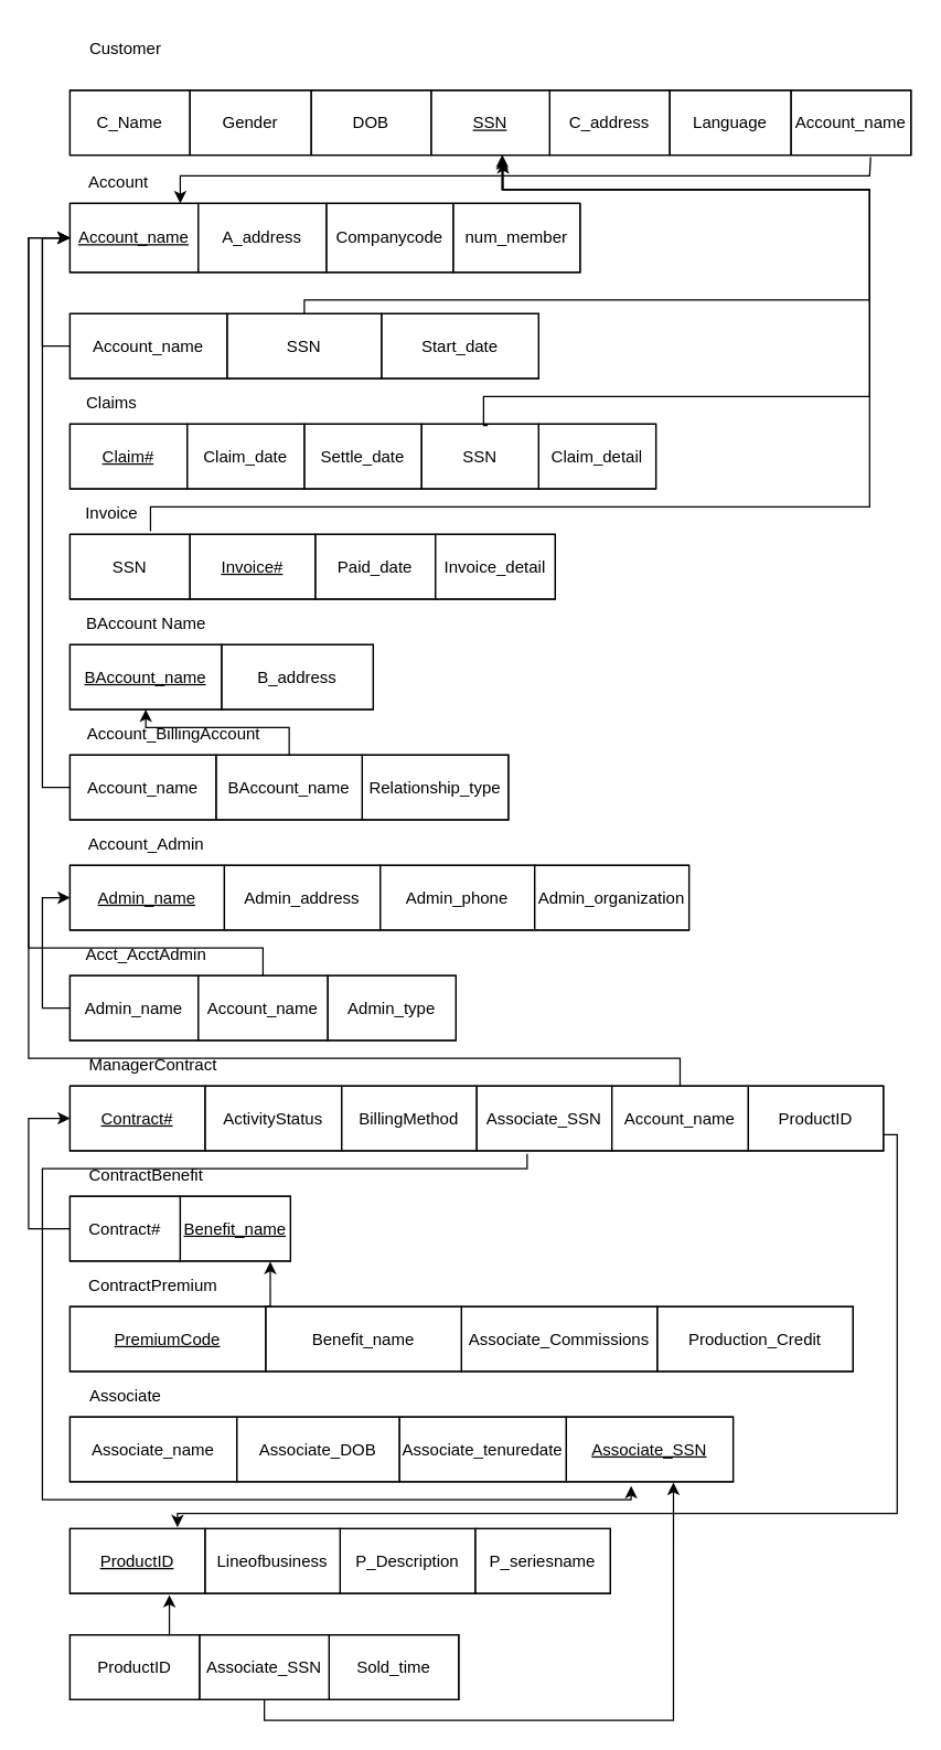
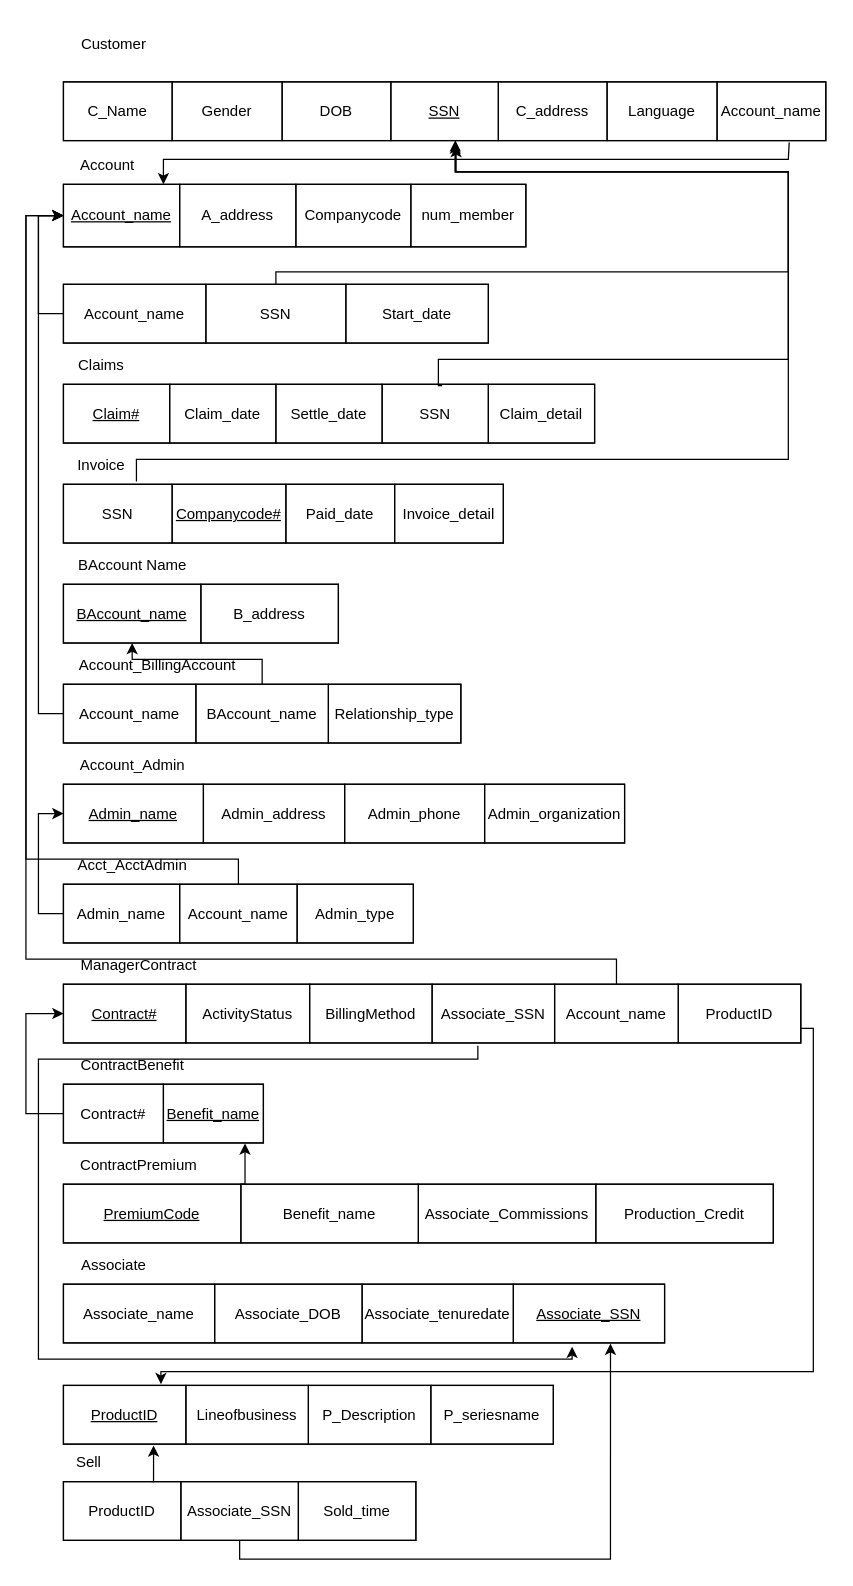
- <mxCell id="35" value="&lt;u&gt;Invoice#&lt;/u&gt;" style="connectable=0;recursiveResize=0;strokeColor=inherit;fillColor=none;align=center;whiteSpace=wrap;html=1;" parent="33" vertex="1"><mxGeometry x="87" width="91" height="47" as="geometry"><mxRectangle width="91" height="47" as="alternateBounds" /></mxGeometry></mxCell>
+ <mxCell id="35" value="&lt;u&gt;Companycode#&lt;/u&gt;" style="connectable=0;recursiveResize=0;strokeColor=inherit;fillColor=none;align=center;whiteSpace=wrap;html=1;" parent="33" vertex="1"><mxGeometry x="87" width="91" height="47" as="geometry"><mxRectangle width="91" height="47" as="alternateBounds" /></mxGeometry></mxCell>
+ <mxCell id="102" value="Sell" style="text;html=1;align=center;verticalAlign=middle;resizable=0;points=[];autosize=1;strokeColor=none;fillColor=none;fontSize=12;fontFamily=Helvetica;fontColor=default;" parent="1" vertex="1"><mxGeometry x="50" y="1155" width="40" height="30" as="geometry" /></mxCell>
